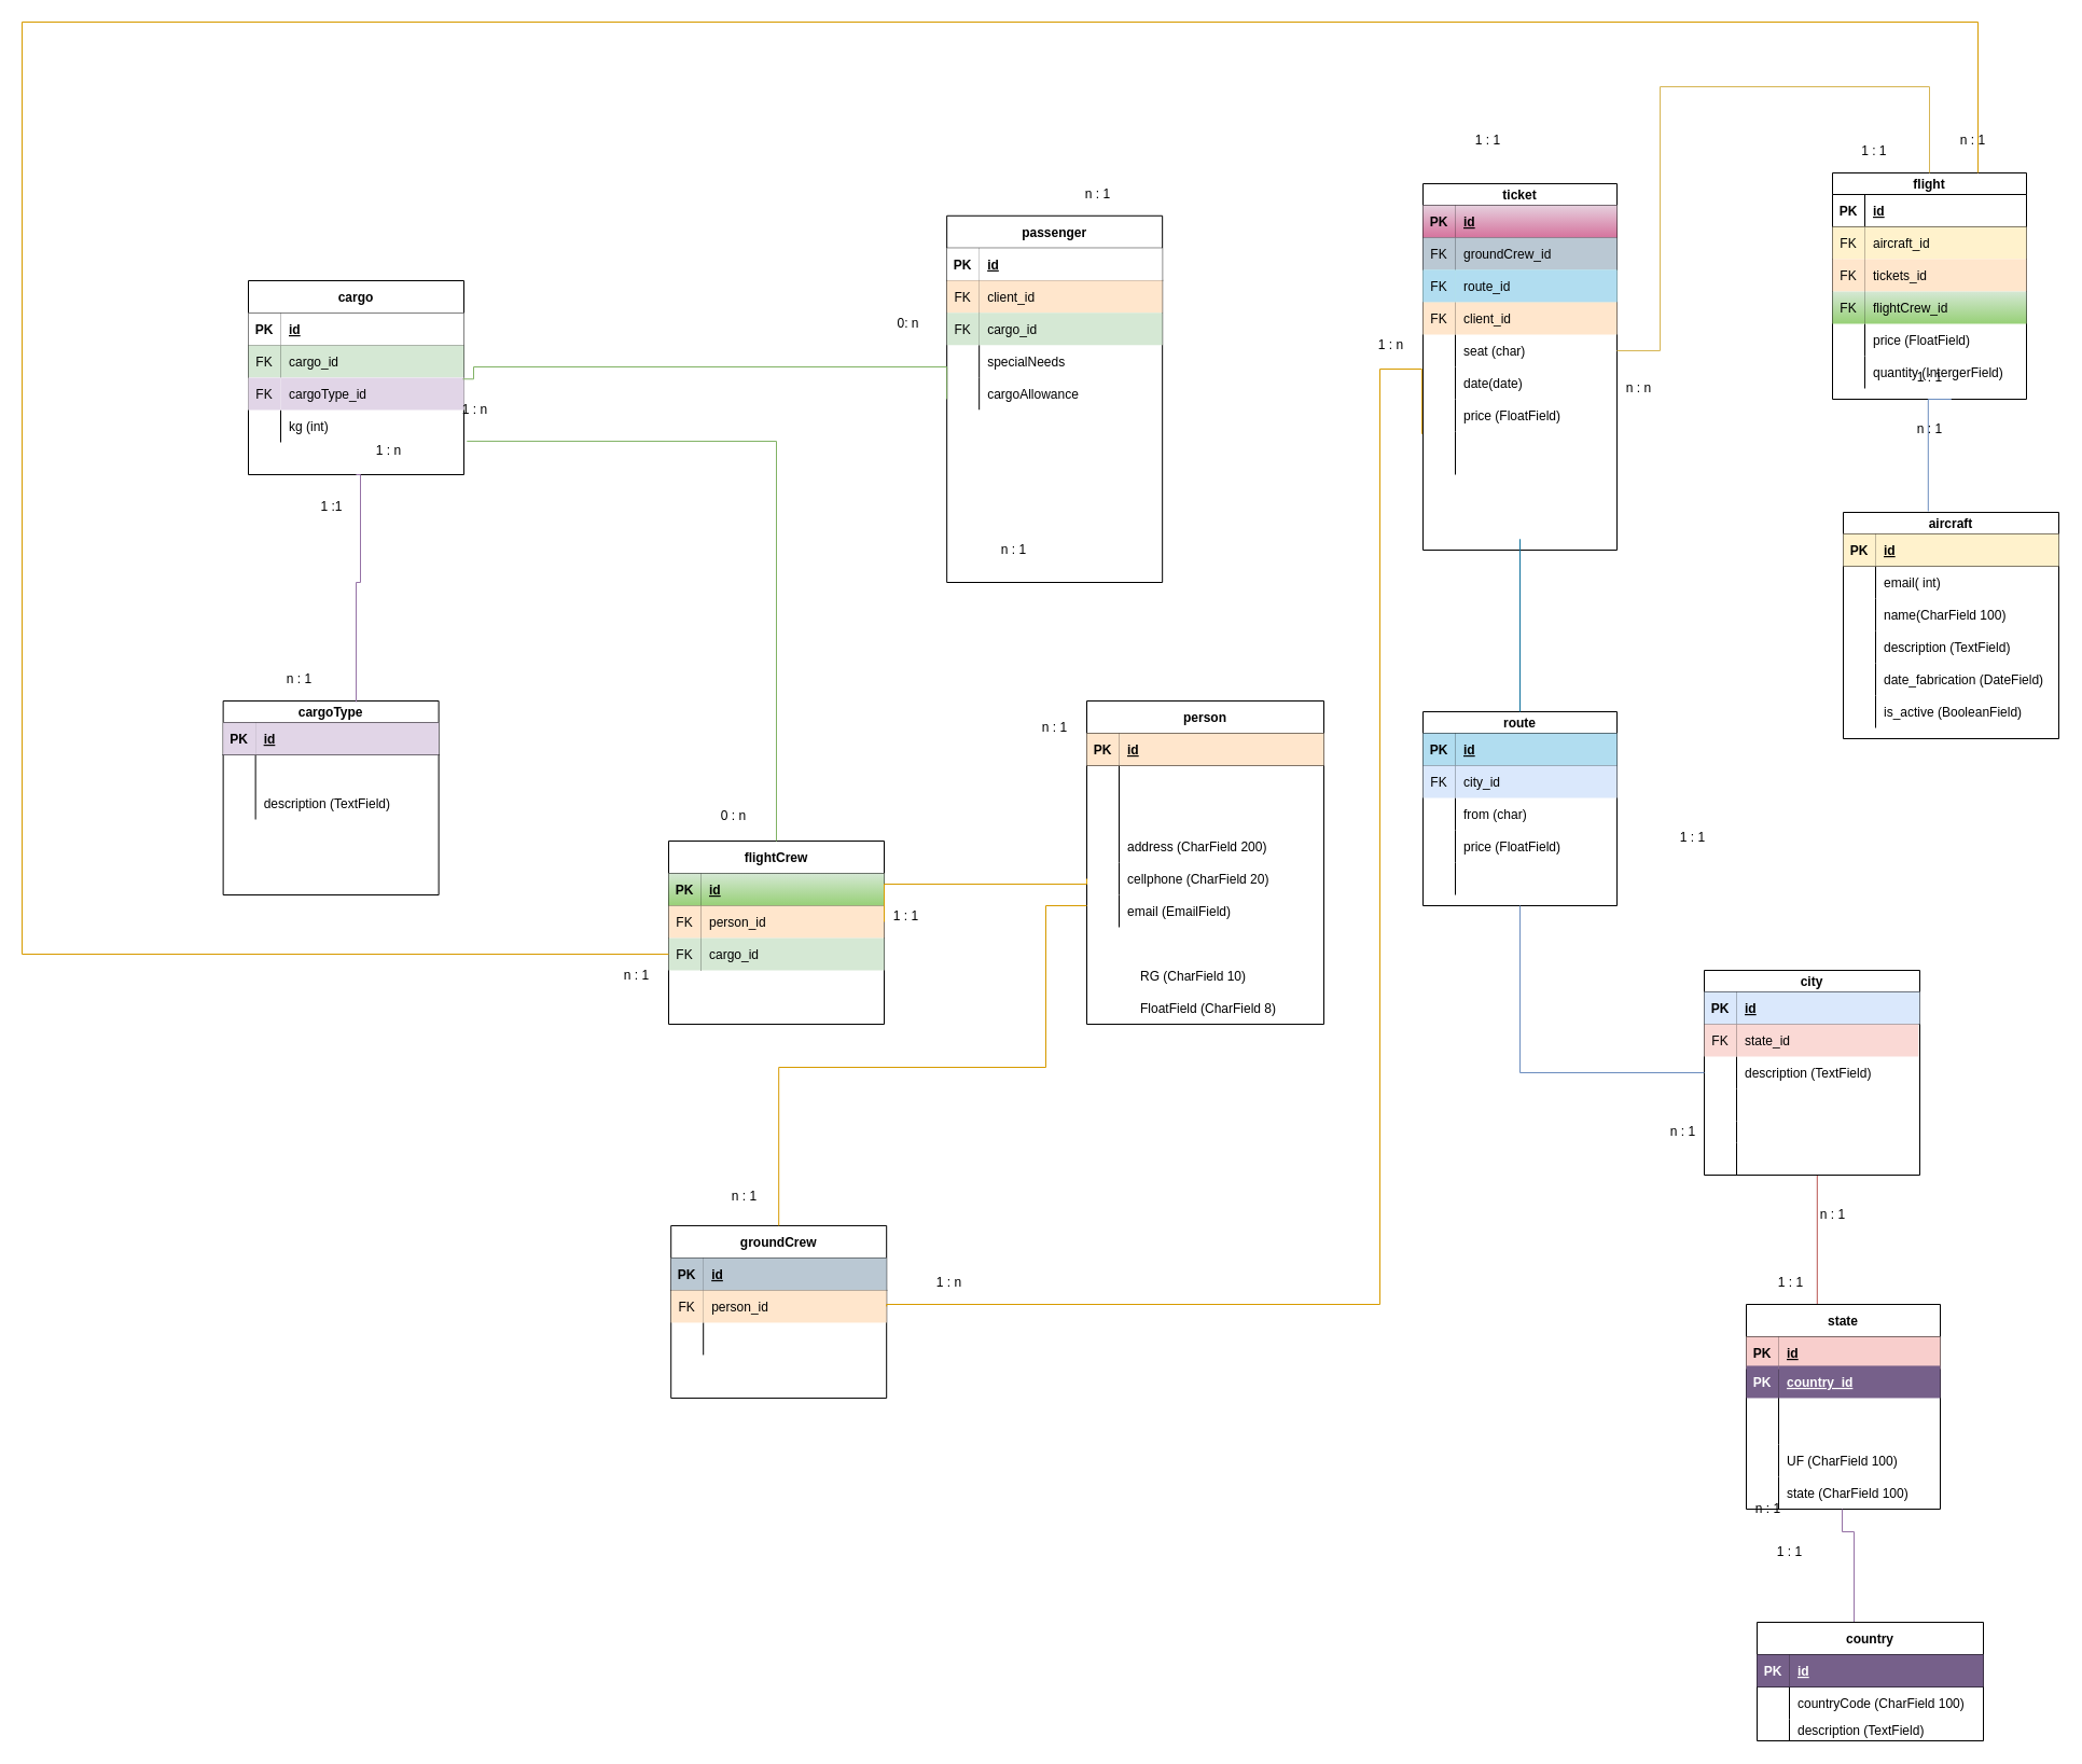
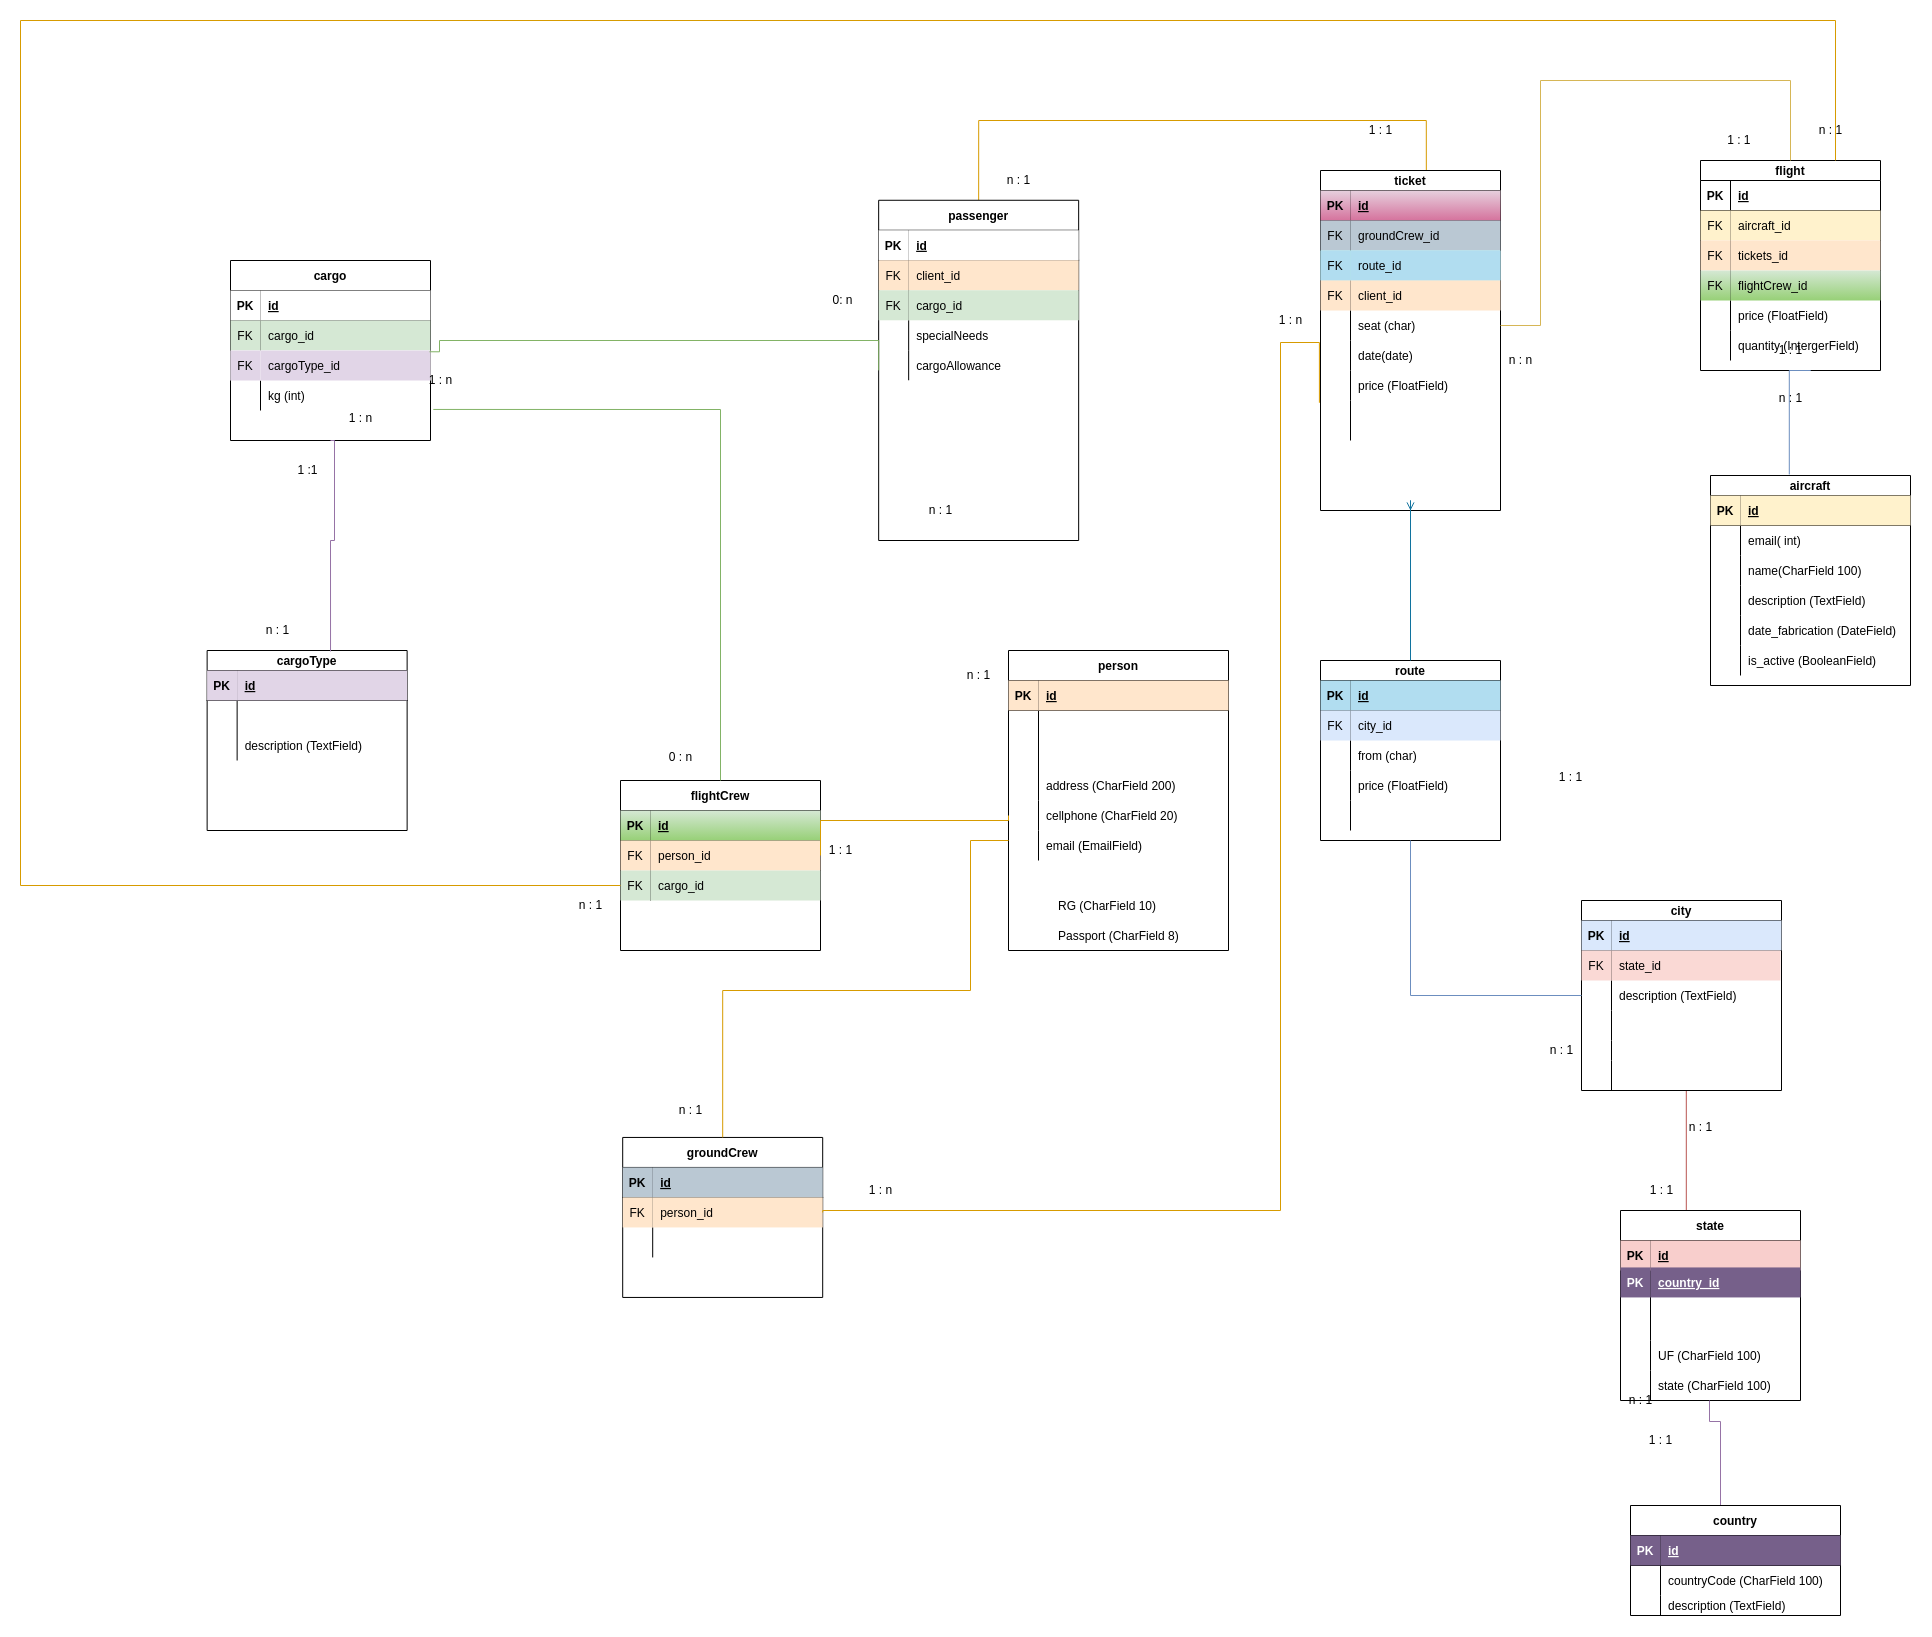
+ <mxCell id="60" style="edgeStyle=orthogonalEdgeStyle;rounded=0;orthogonalLoop=1;jettySize=auto;html=1;exitX=0.5;exitY=0;exitDx=0;exitDy=0;endArrow=none;endFill=0;fillColor=#ffe6cc;strokeColor=#d79b00;entryX=0.588;entryY=0.001;entryDx=0;entryDy=0;entryPerimeter=0;" parent="1" source="181" target="211" edge="1"><mxGeometry relative="1" as="geometry"><mxPoint x="920.08" y="150" as="sourcePoint" /><mxPoint x="1986.84" y="34.23" as="targetPoint" /><Array as="points"><mxPoint x="978" y="120" /><mxPoint x="1426" y="120" /></Array></mxGeometry></mxCell>
- <mxCell id="240" style="edgeStyle=orthogonalEdgeStyle;rounded=0;orthogonalLoop=1;jettySize=auto;html=1;exitX=0.5;exitY=0;exitDx=0;exitDy=0;endArrow=none;endFill=0;fillColor=#b1ddf0;strokeColor=#10739e;entryX=0.5;entryY=1;entryDx=0;entryDy=0;" edge="1" parent="1" source="160" target="211"><mxGeometry relative="1" as="geometry"><Array as="points"><mxPoint x="1410" y="500" /><mxPoint x="1410" y="500" /></Array><mxPoint x="1441" y="559.94" as="sourcePoint" /><mxPoint x="1400" y="330" as="targetPoint" /></mxGeometry></mxCell>
+ <mxCell id="240" style="edgeStyle=orthogonalEdgeStyle;rounded=0;orthogonalLoop=1;jettySize=auto;html=1;exitX=0.5;exitY=0;exitDx=0;exitDy=0;endArrow=open;endFill=0;fillColor=#b1ddf0;strokeColor=#10739e;entryX=0.5;entryY=1;entryDx=0;entryDy=0;" edge="1" parent="1" source="160" target="211"><mxGeometry relative="1" as="geometry"><Array as="points"><mxPoint x="1410" y="500" /><mxPoint x="1410" y="500" /></Array><mxPoint x="1441" y="559.94" as="sourcePoint" /><mxPoint x="1400" y="330" as="targetPoint" /></mxGeometry></mxCell>
- <mxCell id="126" value="FloatField (CharField 8)" style="shape=partialRectangle;connectable=0;fillColor=none;top=0;left=0;bottom=0;right=0;align=left;spacingLeft=6;overflow=hidden;" vertex="1" parent="124"><mxGeometry x="30" width="190" height="30" as="geometry" /></mxCell>
+ <mxCell id="126" value="Passport (CharField 8)" style="shape=partialRectangle;connectable=0;fillColor=none;top=0;left=0;bottom=0;right=0;align=left;spacingLeft=6;overflow=hidden;" vertex="1" parent="124"><mxGeometry x="30" width="190" height="30" as="geometry" /></mxCell>
